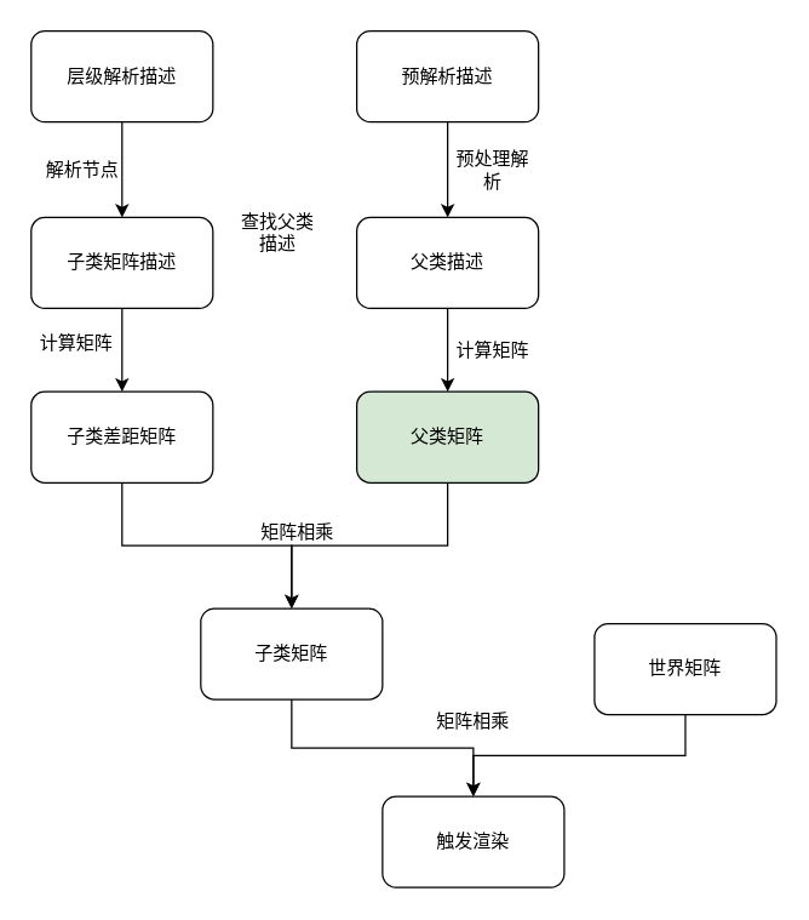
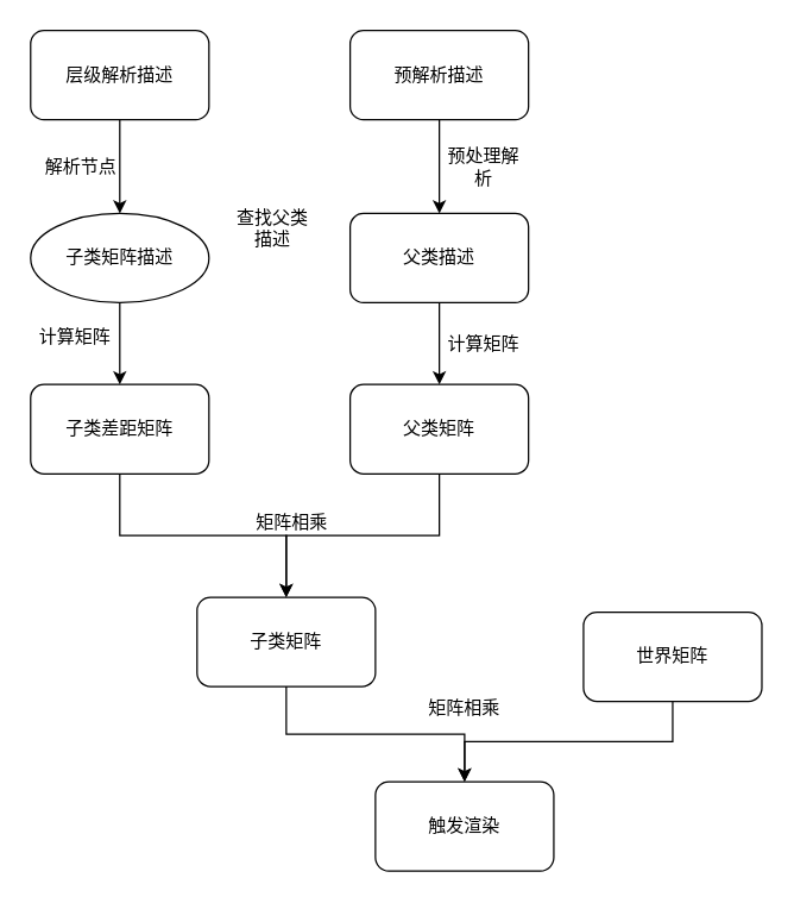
- <mxCell id="5" value="子类矩阵描述" style="rounded=1;whiteSpace=wrap;html=1;" vertex="1" parent="1"><mxGeometry x="20" y="143" width="120" height="60" as="geometry" /></mxCell>
+ <mxCell id="5" value="子类矩阵描述" style="ellipse;whiteSpace=wrap;html=1;" vertex="1" parent="1"><mxGeometry x="20" y="143" width="120" height="60" as="geometry" /></mxCell>
- <mxCell id="9" value="父类矩阵" style="rounded=1;whiteSpace=wrap;html=1;fillColor=#d5e8d4;" vertex="1" parent="1"><mxGeometry x="235" y="258" width="120" height="60" as="geometry" /></mxCell>
+ <mxCell id="9" value="父类矩阵" style="rounded=1;whiteSpace=wrap;html=1;" vertex="1" parent="1"><mxGeometry x="235" y="258" width="120" height="60" as="geometry" /></mxCell>
